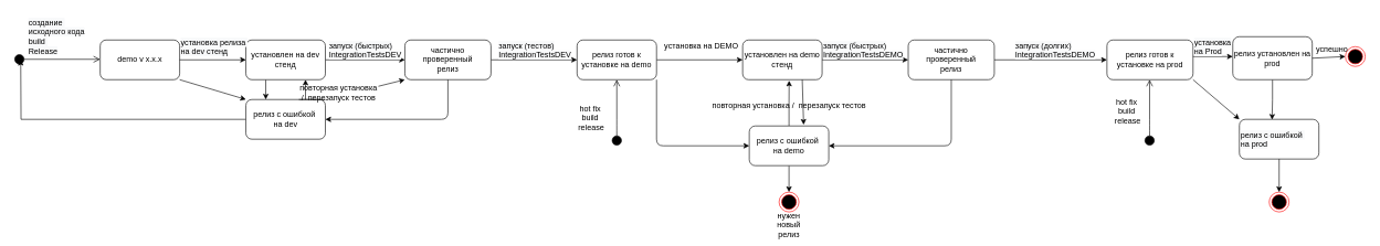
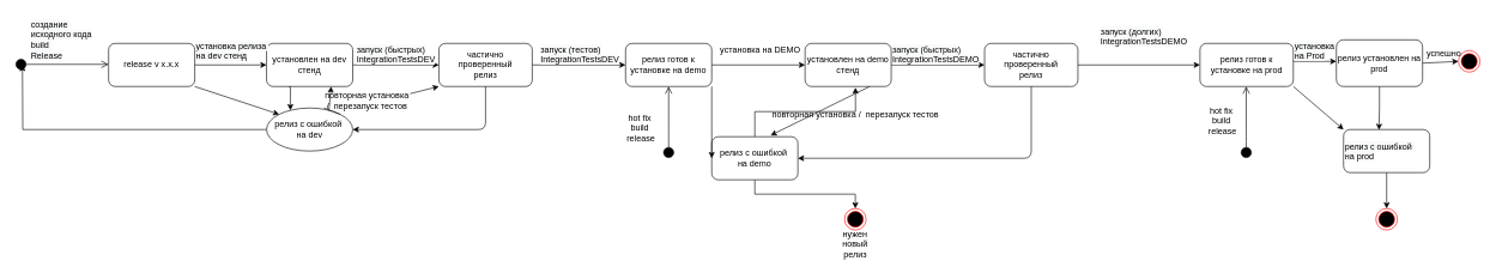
- <mxCell id="45" value="&lt;span style=&quot;color: rgb(0 , 0 , 0) ; font-family: &amp;#34;helvetica&amp;#34; ; font-size: 12px ; font-style: normal ; font-weight: 400 ; letter-spacing: normal ; text-align: center ; text-indent: 0px ; text-transform: none ; word-spacing: 0px ; background-color: rgb(248 , 249 , 250) ; display: inline ; float: none&quot;&gt;запуск (долгих) IntegrationTestsDEMO&lt;/span&gt;" style="text;whiteSpace=wrap;html=1;" vertex="1" parent="1"><mxGeometry x="1530" y="55" width="120" height="30" as="geometry" /></mxCell>
+ <mxCell id="45" value="&lt;span style=&quot;color: rgb(0 , 0 , 0) ; font-family: &amp;#34;helvetica&amp;#34; ; font-size: 12px ; font-style: normal ; font-weight: 400 ; letter-spacing: normal ; text-align: center ; text-indent: 0px ; text-transform: none ; word-spacing: 0px ; background-color: rgb(248 , 249 , 250) ; display: inline ; float: none&quot;&gt;запуск (долгих) IntegrationTestsDEMO&lt;/span&gt;" style="text;whiteSpace=wrap;html=1;" vertex="1" parent="1"><mxGeometry x="1530" y="30" width="120" height="30" as="geometry" /></mxCell>
- <mxCell id="3" value="demo v x.x.x" style="rounded=1;whiteSpace=wrap;html=1;" vertex="1" parent="1"><mxGeometry x="150" y="60" width="120" height="60" as="geometry" /></mxCell>
+ <mxCell id="3" value="release v x.x.x" style="rounded=1;whiteSpace=wrap;html=1;" vertex="1" parent="1"><mxGeometry x="150" y="60" width="120" height="60" as="geometry" /></mxCell>
- <mxCell id="15" value="релиз с ошибкой&amp;nbsp;&lt;br&gt;на dev" style="rounded=1;whiteSpace=wrap;html=1;" vertex="1" parent="1"><mxGeometry x="370" y="150" width="120" height="60" as="geometry" /></mxCell>
+ <mxCell id="15" value="релиз с ошибкой&amp;nbsp;&lt;br&gt;на dev" style="ellipse;whiteSpace=wrap;html=1;" vertex="1" parent="1"><mxGeometry x="370" y="150" width="120" height="60" as="geometry" /></mxCell>
- <mxCell id="32" value="релиз с ошибкой&amp;nbsp;&lt;br&gt;на demo" style="rounded=1;whiteSpace=wrap;html=1;" vertex="1" parent="1"><mxGeometry x="1130" y="190" width="120" height="60" as="geometry" /></mxCell>
+ <mxCell id="32" value="релиз с ошибкой&amp;nbsp;&lt;br&gt;на demo" style="rounded=1;whiteSpace=wrap;html=1;" vertex="1" parent="1"><mxGeometry x="990" y="190" width="120" height="60" as="geometry" /></mxCell>
